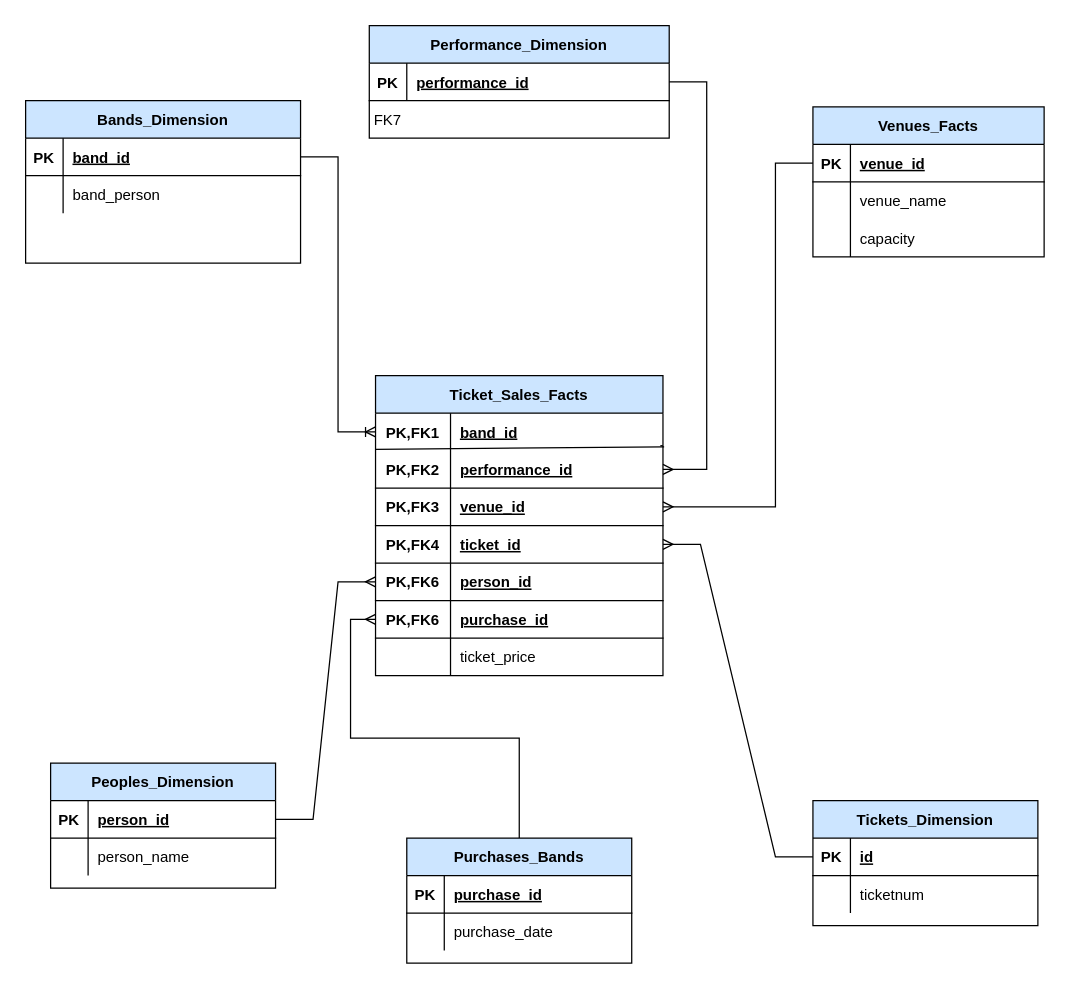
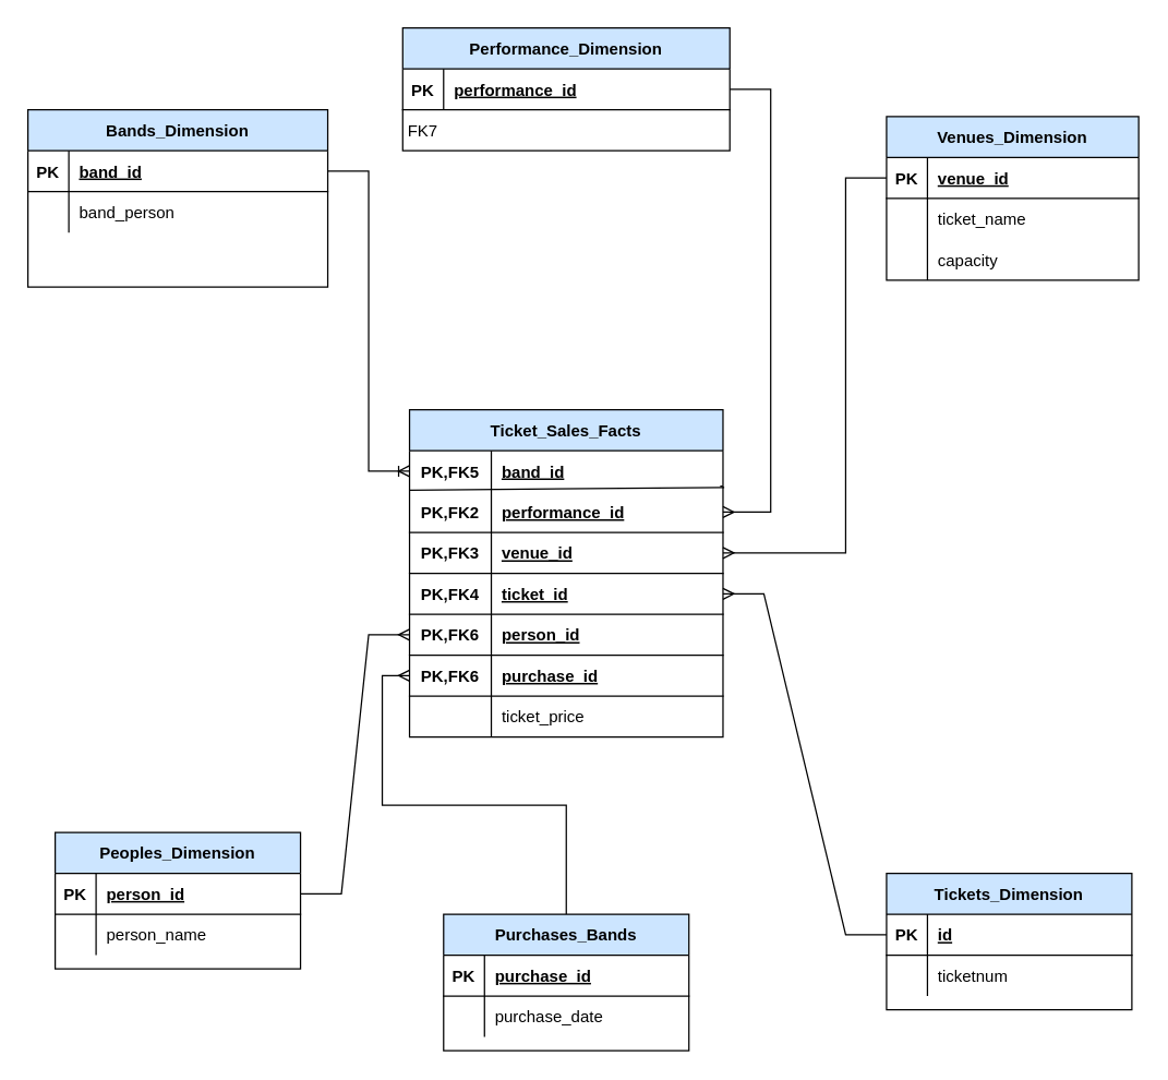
- <mxCell id="44" value="Venues_Facts" style="shape=table;startSize=30;container=1;collapsible=1;childLayout=tableLayout;fixedRows=1;rowLines=0;fontStyle=1;align=center;resizeLast=1;fillColor=#CCE5FF;" parent="1" vertex="1"><mxGeometry x="650" y="85" width="185" height="120" as="geometry" /></mxCell>
+ <mxCell id="44" value="Venues_Dimension" style="shape=table;startSize=30;container=1;collapsible=1;childLayout=tableLayout;fixedRows=1;rowLines=0;fontStyle=1;align=center;resizeLast=1;fillColor=#CCE5FF;" parent="1" vertex="1"><mxGeometry x="650" y="85" width="185" height="120" as="geometry" /></mxCell>
- <mxCell id="50" value="venue_name" style="shape=partialRectangle;connectable=0;fillColor=none;top=0;left=0;bottom=0;right=0;align=left;spacingLeft=6;overflow=hidden;" parent="48" vertex="1"><mxGeometry x="30" width="155" height="30" as="geometry"><mxRectangle width="155" height="30" as="alternateBounds" /></mxGeometry></mxCell>
+ <mxCell id="50" value="ticket_name" style="shape=partialRectangle;connectable=0;fillColor=none;top=0;left=0;bottom=0;right=0;align=left;spacingLeft=6;overflow=hidden;" parent="48" vertex="1"><mxGeometry x="30" width="155" height="30" as="geometry"><mxRectangle width="155" height="30" as="alternateBounds" /></mxGeometry></mxCell>
- <mxCell id="4" value="PK,FK1" style="shape=partialRectangle;connectable=0;fillColor=none;top=0;left=0;bottom=0;right=0;fontStyle=1;overflow=hidden;" parent="3" vertex="1"><mxGeometry width="60" height="30" as="geometry"><mxRectangle width="60" height="30" as="alternateBounds" /></mxGeometry></mxCell>
+ <mxCell id="4" value="PK,FK5" style="shape=partialRectangle;connectable=0;fillColor=none;top=0;left=0;bottom=0;right=0;fontStyle=1;overflow=hidden;" parent="3" vertex="1"><mxGeometry width="60" height="30" as="geometry"><mxRectangle width="60" height="30" as="alternateBounds" /></mxGeometry></mxCell>
